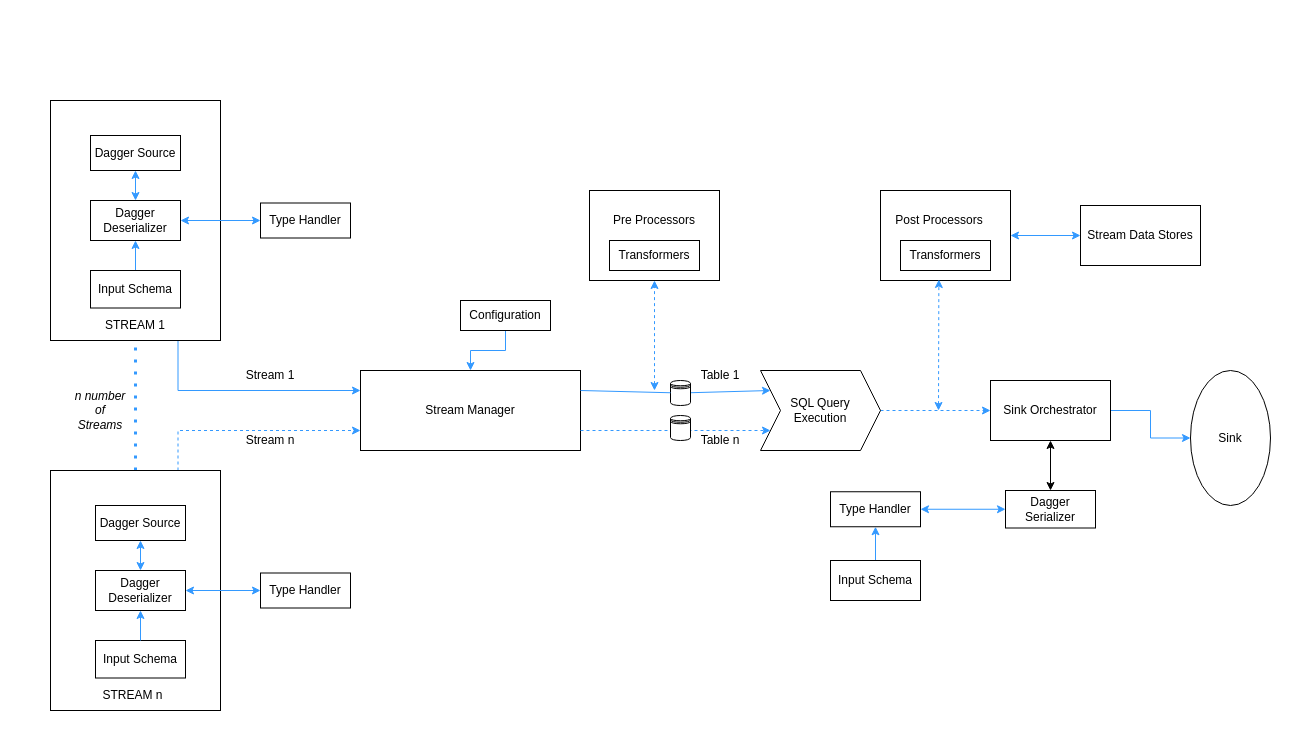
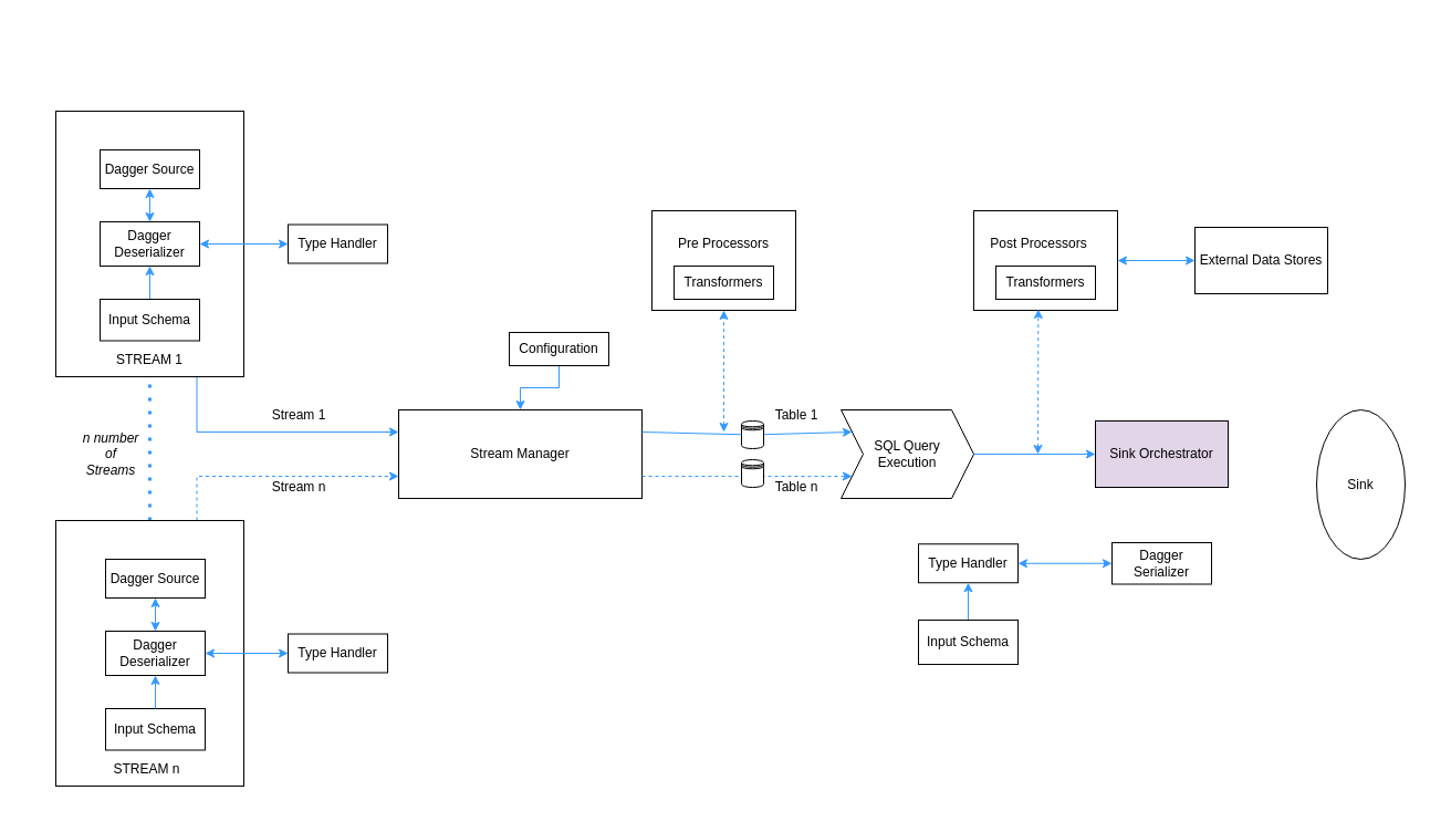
- <mxCell id="31" value="Stream Data Stores" style="rounded=0;whiteSpace=wrap;html=1;fontSize=12;" vertex="1" parent="1"><mxGeometry x="1080" y="205" width="120" height="60" as="geometry" /></mxCell>
+ <mxCell id="31" value="External Data Stores" style="rounded=0;whiteSpace=wrap;html=1;fontSize=12;" vertex="1" parent="1"><mxGeometry x="1080" y="205" width="120" height="60" as="geometry" /></mxCell>
- <mxCell id="25" style="edgeStyle=orthogonalEdgeStyle;rounded=0;orthogonalLoop=1;jettySize=auto;html=1;entryX=0;entryY=0.5;entryDx=0;entryDy=0;fontSize=12;strokeWidth=1;strokeColor=#3399FF;dashed=1;" edge="1" parent="1" source="26" target="19"><mxGeometry relative="1" as="geometry" /></mxCell>
+ <mxCell id="25" style="edgeStyle=orthogonalEdgeStyle;rounded=0;orthogonalLoop=1;jettySize=auto;html=1;entryX=0;entryY=0.5;entryDx=0;entryDy=0;fontSize=12;strokeWidth=1;strokeColor=#3399FF;" edge="1" parent="1" source="26" target="19"><mxGeometry relative="1" as="geometry" /></mxCell>
- <mxCell id="19" value="Sink Orchestrator" style="rounded=0;whiteSpace=wrap;html=1;fontSize=12;" vertex="1" parent="1"><mxGeometry x="990" y="380" width="120" height="60" as="geometry" /></mxCell>
+ <mxCell id="19" value="Sink Orchestrator" style="rounded=0;whiteSpace=wrap;html=1;fontSize=12;fillColor=#e1d5e7;" vertex="1" parent="1"><mxGeometry x="990" y="380" width="120" height="60" as="geometry" /></mxCell>
- <mxCell id="18" style="edgeStyle=orthogonalEdgeStyle;rounded=0;orthogonalLoop=1;jettySize=auto;html=1;fontSize=12;strokeWidth=1;strokeColor=#3399FF;" edge="1" parent="1" source="19" target="20"><mxGeometry relative="1" as="geometry" /></mxCell>
- <mxCell id="54" style="edgeStyle=orthogonalEdgeStyle;rounded=0;orthogonalLoop=1;jettySize=auto;html=1;entryX=0.5;entryY=1;entryDx=0;entryDy=0;fontSize=12;strokeWidth=1;startArrow=classic;" edge="1" parent="1" source="55" target="19"><mxGeometry relative="1" as="geometry" /></mxCell>
